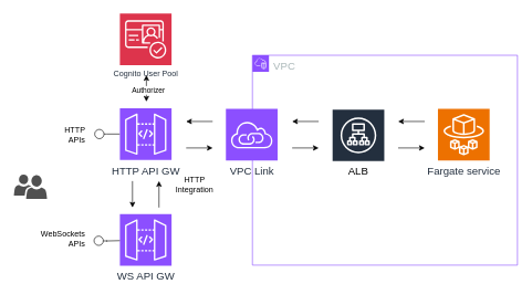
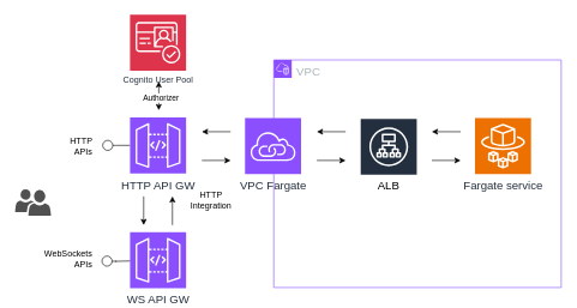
- <mxCell id="11" value="VPC Link" style="sketch=0;points=[[0,0,0],[0.25,0,0],[0.5,0,0],[0.75,0,0],[1,0,0],[0,1,0],[0.25,1,0],[0.5,1,0],[0.75,1,0],[1,1,0],[0,0.25,0],[0,0.5,0],[0,0.75,0],[1,0.25,0],[1,0.5,0],[1,0.75,0]];outlineConnect=0;fontColor=#232F3E;fillColor=#8C4FFF;strokeColor=#ffffff;dashed=0;verticalLabelPosition=bottom;verticalAlign=top;align=center;html=1;fontSize=16;fontStyle=0;aspect=fixed;shape=mxgraph.aws4.resourceIcon;resIcon=mxgraph.aws4.vpc_privatelink;" vertex="1" parent="6"><mxGeometry x="-40" y="81" width="78" height="78" as="geometry" /></mxCell>
+ <mxCell id="11" value="VPC Fargate" style="sketch=0;points=[[0,0,0],[0.25,0,0],[0.5,0,0],[0.75,0,0],[1,0,0],[0,1,0],[0.25,1,0],[0.5,1,0],[0.75,1,0],[1,1,0],[0,0.25,0],[0,0.5,0],[0,0.75,0],[1,0.25,0],[1,0.5,0],[1,0.75,0]];outlineConnect=0;fontColor=#232F3E;fillColor=#8C4FFF;strokeColor=#ffffff;dashed=0;verticalLabelPosition=bottom;verticalAlign=top;align=center;html=1;fontSize=16;fontStyle=0;aspect=fixed;shape=mxgraph.aws4.resourceIcon;resIcon=mxgraph.aws4.vpc_privatelink;" vertex="1" parent="6"><mxGeometry x="-40" y="81" width="78" height="78" as="geometry" /></mxCell>
